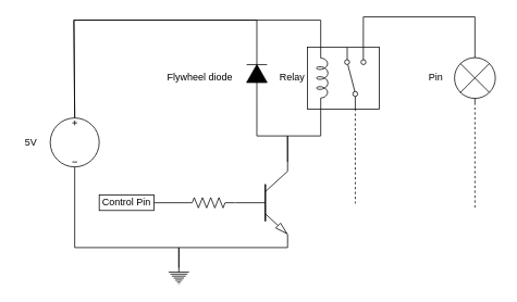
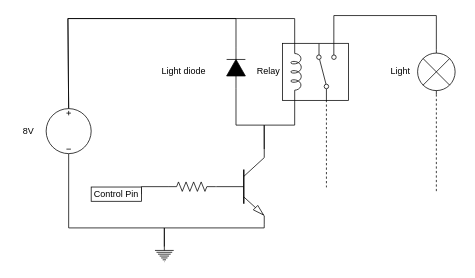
- <mxCell id="23" value="Flywheel diode" style="text;html=1;align=center;verticalAlign=middle;resizable=0;points=[];autosize=1;strokeColor=none;fillColor=none;" vertex="1" parent="1"><mxGeometry x="195" y="82" width="98" height="26" as="geometry" /></mxCell>
+ <mxCell id="23" value="Light diode" style="text;html=1;align=center;verticalAlign=middle;resizable=0;points=[];autosize=1;strokeColor=none;fillColor=none;" vertex="1" parent="1"><mxGeometry x="195" y="82" width="98" height="26" as="geometry" /></mxCell>
- <mxCell id="26" value="Pin" style="text;html=1;align=center;verticalAlign=middle;resizable=0;points=[];autosize=1;strokeColor=none;fillColor=none;" vertex="1" parent="1"><mxGeometry x="511" y="82" width="44" height="26" as="geometry" /></mxCell>
+ <mxCell id="26" value="Light" style="text;html=1;align=center;verticalAlign=middle;resizable=0;points=[];autosize=1;strokeColor=none;fillColor=none;" vertex="1" parent="1"><mxGeometry x="511" y="82" width="44" height="26" as="geometry" /></mxCell>
- <mxCell id="25" value="5V" style="text;html=1;align=center;verticalAlign=middle;resizable=0;points=[];autosize=1;strokeColor=none;fillColor=none;" vertex="1" parent="1"><mxGeometry x="20" y="161" width="33" height="26" as="geometry" /></mxCell>
+ <mxCell id="25" value="8V" style="text;html=1;align=center;verticalAlign=middle;resizable=0;points=[];autosize=1;strokeColor=none;fillColor=none;" vertex="1" parent="1"><mxGeometry x="20" y="161" width="33" height="26" as="geometry" /></mxCell>
- <mxCell id="22" value="Control Pin" style="rounded=0;whiteSpace=wrap;html=1;" vertex="1" parent="1"><mxGeometry x="121" y="238.5" width="67" height="19" as="geometry" /></mxCell>
+ <mxCell id="22" value="Control Pin" style="rounded=0;whiteSpace=wrap;html=1;" vertex="1" parent="1"><mxGeometry x="121" y="248.5" width="67" height="19" as="geometry" /></mxCell>
